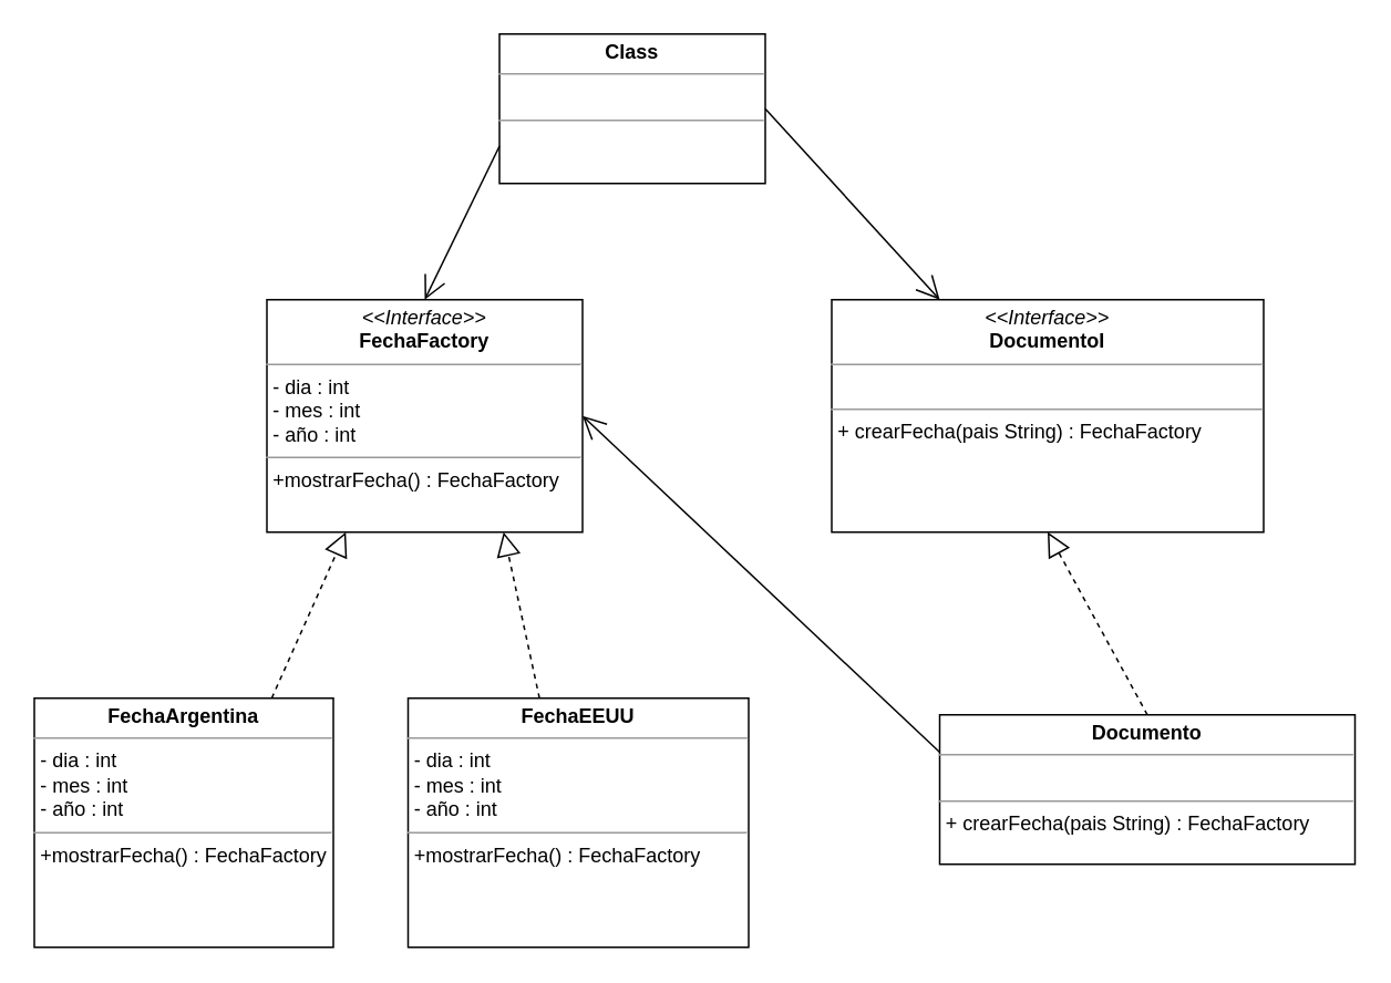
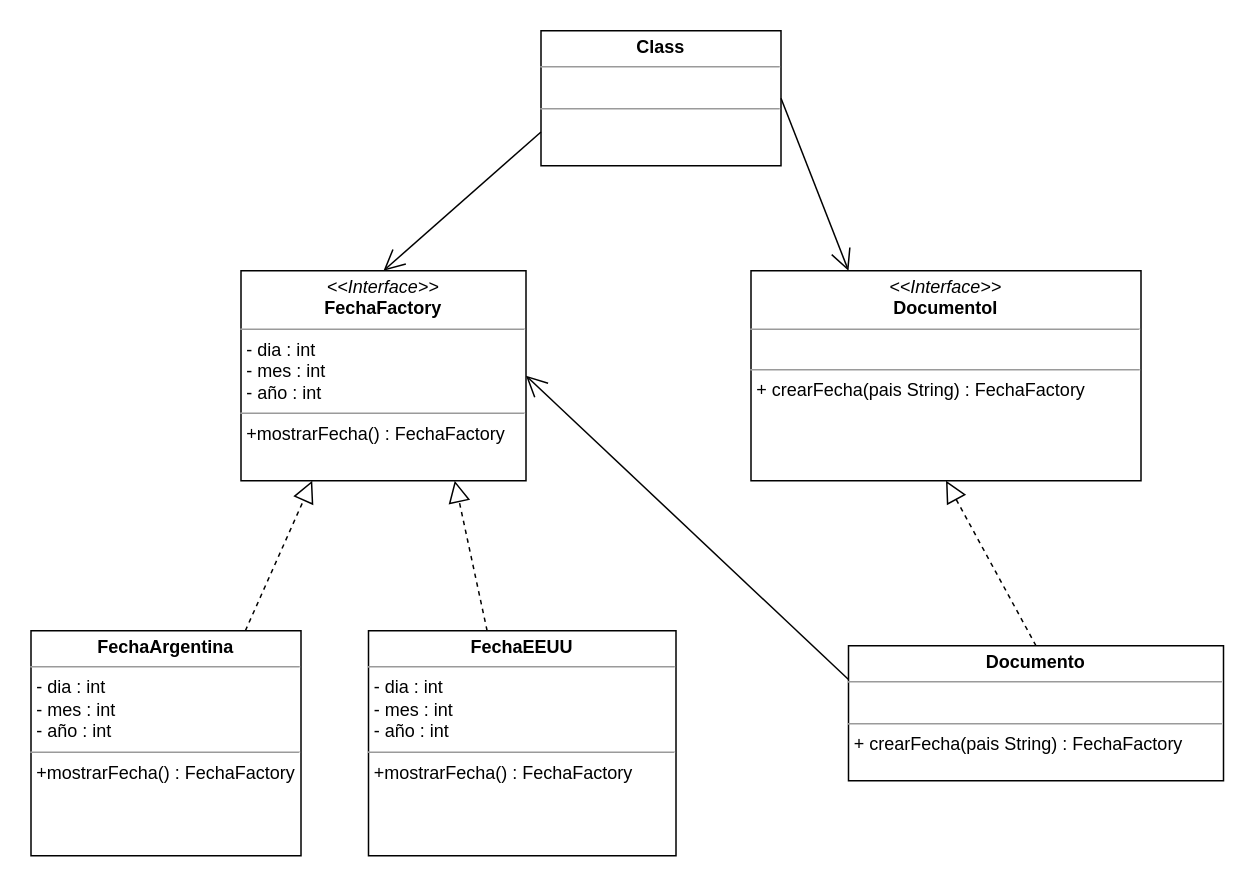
- <mxCell id="2" value="&lt;p style=&quot;margin: 0px ; margin-top: 4px ; text-align: center&quot;&gt;&lt;b&gt;Class&lt;/b&gt;&lt;/p&gt;&lt;hr size=&quot;1&quot;&gt;&lt;p style=&quot;margin: 0px ; margin-left: 4px&quot;&gt;&lt;br&gt;&lt;/p&gt;&lt;hr size=&quot;1&quot;&gt;&lt;p style=&quot;margin: 0px ; margin-left: 4px&quot;&gt;&lt;br&gt;&lt;/p&gt;" style="verticalAlign=top;align=left;overflow=fill;fontSize=12;fontFamily=Helvetica;html=1;" vertex="1" parent="1"><mxGeometry x="300" y="20" width="160" height="90" as="geometry" /></mxCell>
+ <mxCell id="2" value="&lt;p style=&quot;margin: 0px ; margin-top: 4px ; text-align: center&quot;&gt;&lt;b&gt;Class&lt;/b&gt;&lt;/p&gt;&lt;hr size=&quot;1&quot;&gt;&lt;p style=&quot;margin: 0px ; margin-left: 4px&quot;&gt;&lt;br&gt;&lt;/p&gt;&lt;hr size=&quot;1&quot;&gt;&lt;p style=&quot;margin: 0px ; margin-left: 4px&quot;&gt;&lt;br&gt;&lt;/p&gt;" style="verticalAlign=top;align=left;overflow=fill;fontSize=12;fontFamily=Helvetica;html=1;" vertex="1" parent="1"><mxGeometry x="360" y="20" width="160" height="90" as="geometry" /></mxCell>
